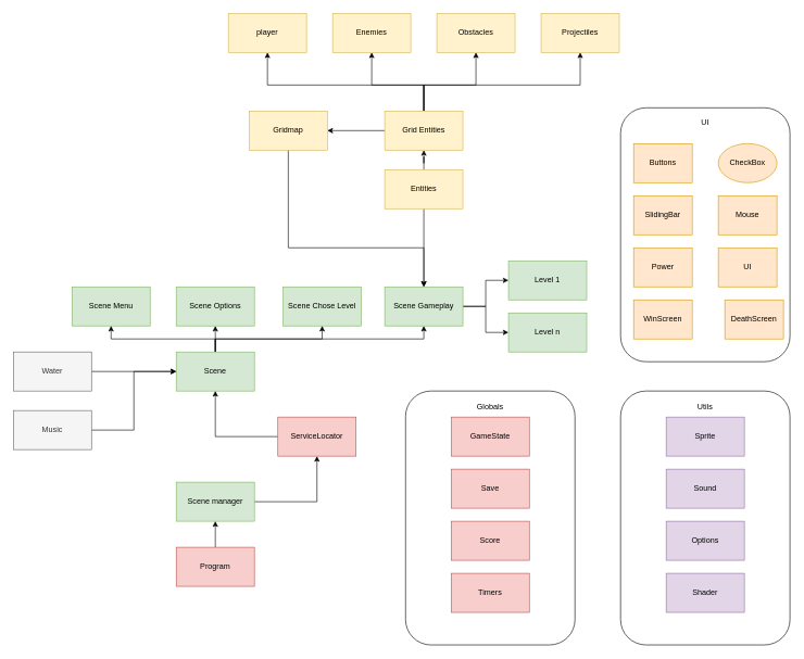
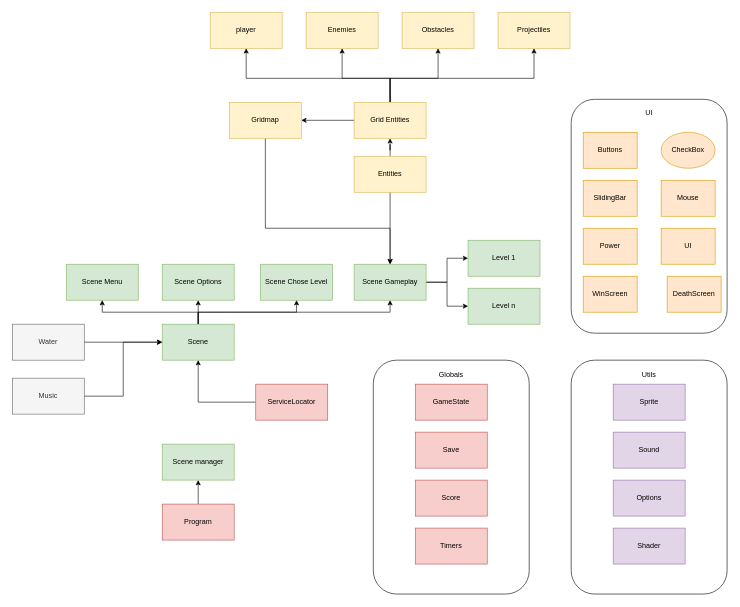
- <mxCell id="3" style="edgeStyle=orthogonalEdgeStyle;rounded=0;orthogonalLoop=1;jettySize=auto;html=1;entryX=0.5;entryY=1;entryDx=0;entryDy=0;" edge="1" parent="1" source="4" target="49"><mxGeometry relative="1" as="geometry" /></mxCell>
